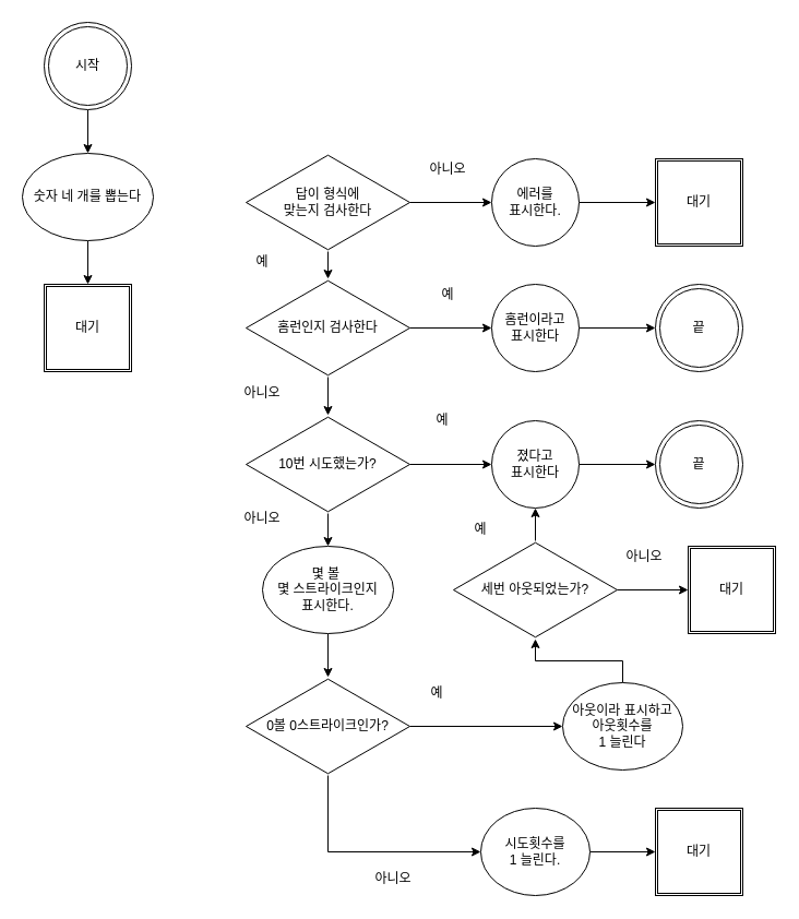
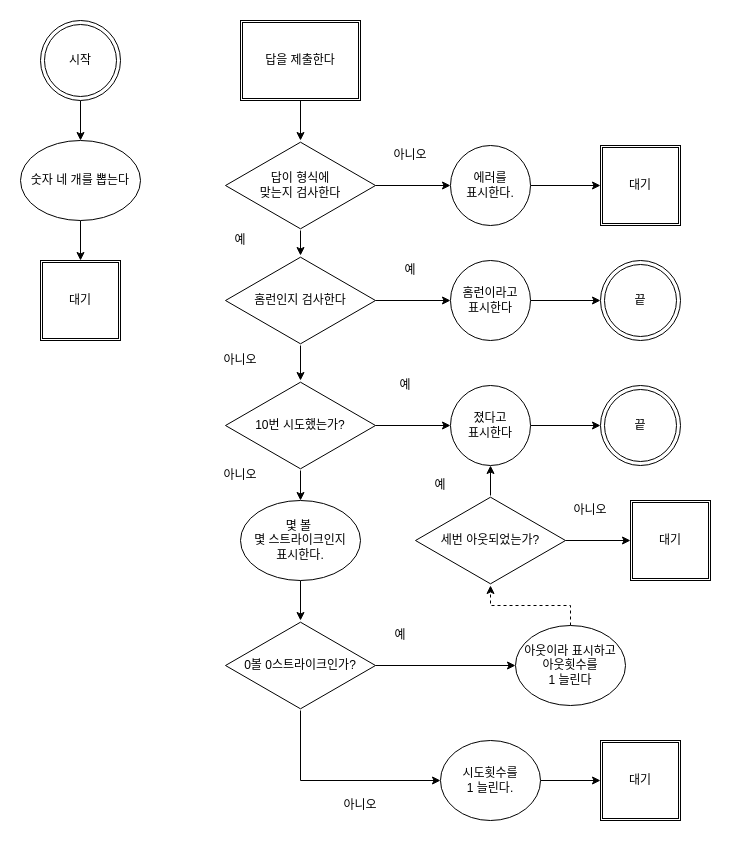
+ <mxCell id="9" value="답을 제출한다" style="shape=ext;double=1;rounded=0;whiteSpace=wrap;html=1;" parent="1" vertex="1"><mxGeometry x="240" y="20" width="120" height="80" as="geometry" /></mxCell>
+ <mxCell id="8" value="" style="edgeStyle=orthogonalEdgeStyle;rounded=0;orthogonalLoop=1;jettySize=auto;html=1;" parent="1" source="9" target="12" edge="1"><mxGeometry relative="1" as="geometry" /></mxCell>
- <mxCell id="42" value="" style="edgeStyle=orthogonalEdgeStyle;rounded=0;orthogonalLoop=1;jettySize=auto;html=1;" edge="1" parent="1" source="43" target="46"><mxGeometry relative="1" as="geometry" /></mxCell>
+ <mxCell id="42" value="" style="edgeStyle=orthogonalEdgeStyle;rounded=0;orthogonalLoop=1;jettySize=auto;html=1;dashed=1;" edge="1" parent="1" source="43" target="46"><mxGeometry relative="1" as="geometry" /></mxCell>
